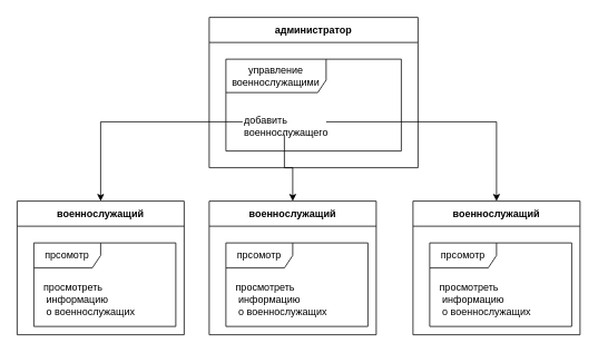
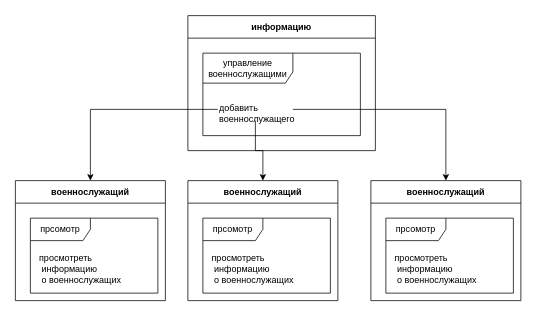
- <mxCell id="2" value="администратор" style="swimlane;fontStyle=1;align=center;horizontal=1;startSize=30;collapsible=0;html=1;whiteSpace=wrap;" vertex="1" parent="1"><mxGeometry x="250" y="20" width="250" height="180" as="geometry" /></mxCell>
+ <mxCell id="2" value="информацию" style="swimlane;fontStyle=1;align=center;horizontal=1;startSize=30;collapsible=0;html=1;whiteSpace=wrap;" vertex="1" parent="1"><mxGeometry x="250" y="20" width="250" height="180" as="geometry" /></mxCell>
